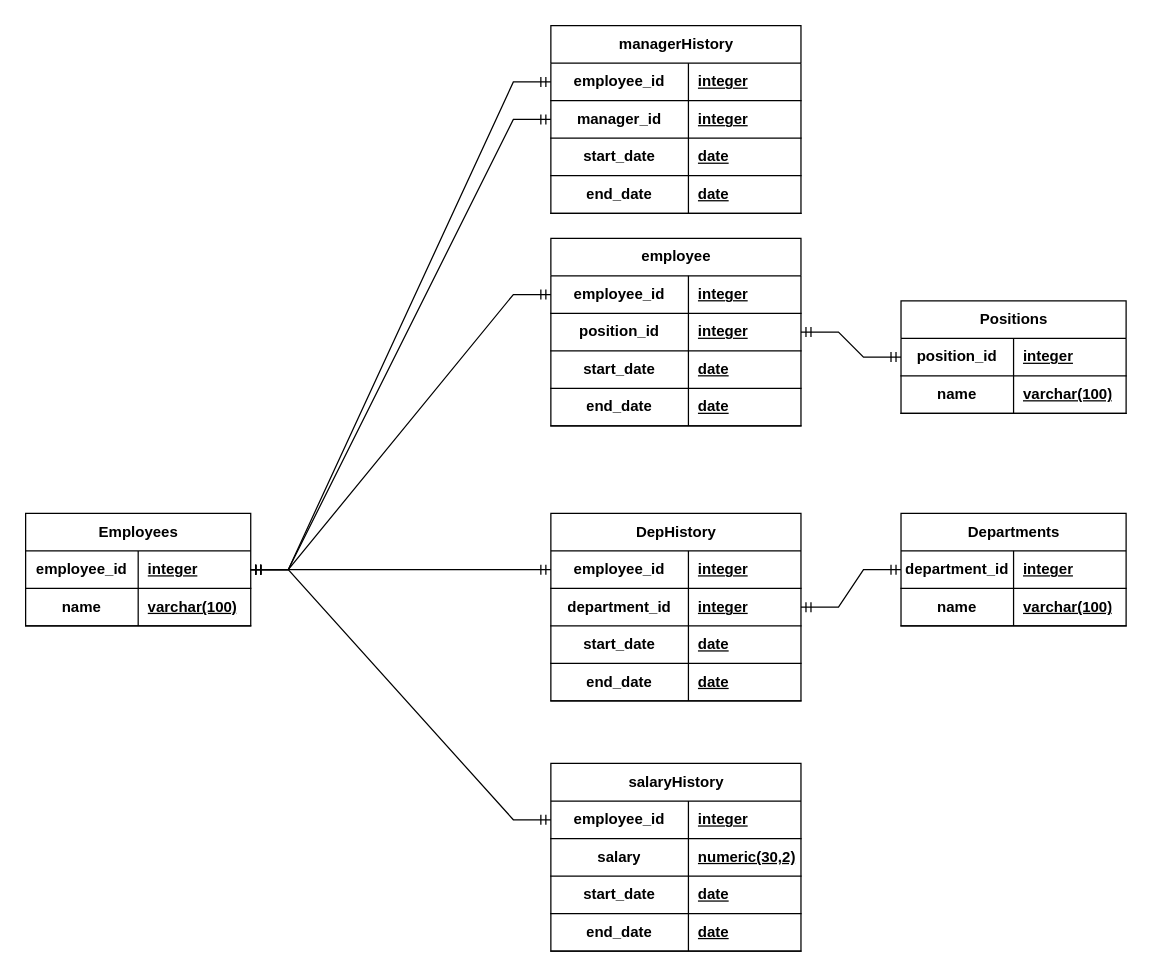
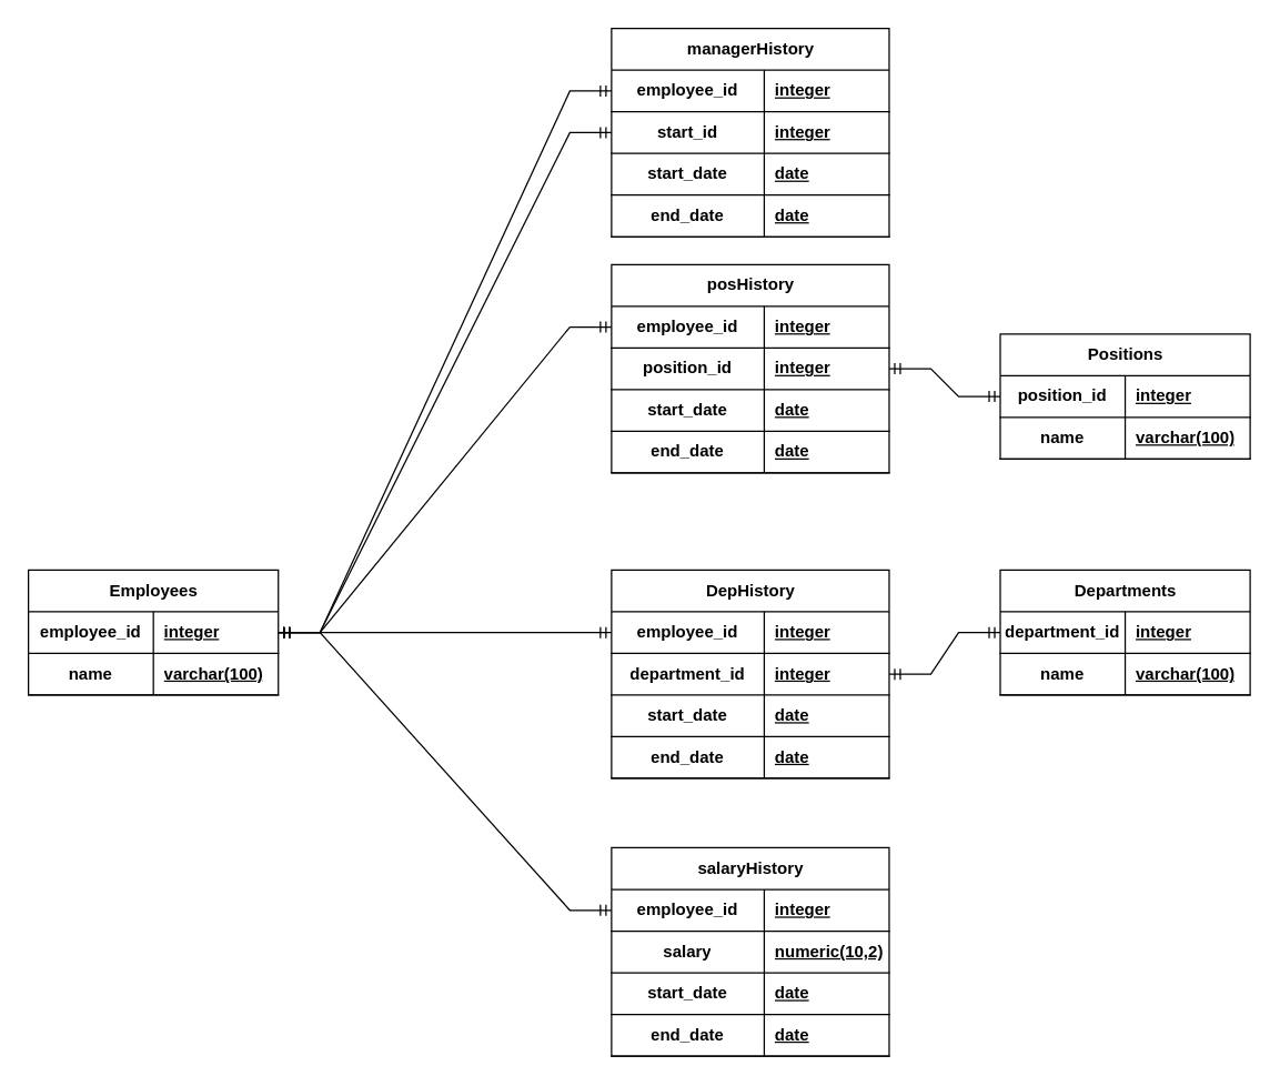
- <mxCell id="72" value="manager_id" style="shape=partialRectangle;connectable=0;fillColor=none;top=0;left=0;bottom=0;right=0;fontStyle=1;overflow=hidden;whiteSpace=wrap;html=1;" vertex="1" parent="71"><mxGeometry width="110" height="30" as="geometry"><mxRectangle width="110" height="30" as="alternateBounds" /></mxGeometry></mxCell>
+ <mxCell id="72" value="start_id" style="shape=partialRectangle;connectable=0;fillColor=none;top=0;left=0;bottom=0;right=0;fontStyle=1;overflow=hidden;whiteSpace=wrap;html=1;" vertex="1" parent="71"><mxGeometry width="110" height="30" as="geometry"><mxRectangle width="110" height="30" as="alternateBounds" /></mxGeometry></mxCell>
- <mxCell id="38" value="employee" style="shape=table;startSize=30;container=1;collapsible=1;childLayout=tableLayout;fixedRows=1;rowLines=0;fontStyle=1;align=center;resizeLast=1;html=1;" vertex="1" parent="1"><mxGeometry x="440" y="190" width="200" height="150" as="geometry" /></mxCell>
+ <mxCell id="38" value="posHistory" style="shape=table;startSize=30;container=1;collapsible=1;childLayout=tableLayout;fixedRows=1;rowLines=0;fontStyle=1;align=center;resizeLast=1;html=1;" vertex="1" parent="1"><mxGeometry x="440" y="190" width="200" height="150" as="geometry" /></mxCell>
- <mxCell id="59" value="numeric(30,2)" style="shape=partialRectangle;connectable=0;fillColor=none;top=0;left=0;bottom=0;right=0;align=left;spacingLeft=6;fontStyle=5;overflow=hidden;whiteSpace=wrap;html=1;" vertex="1" parent="57"><mxGeometry x="110" width="90" height="30" as="geometry"><mxRectangle width="90" height="30" as="alternateBounds" /></mxGeometry></mxCell>
+ <mxCell id="59" value="numeric(10,2)" style="shape=partialRectangle;connectable=0;fillColor=none;top=0;left=0;bottom=0;right=0;align=left;spacingLeft=6;fontStyle=5;overflow=hidden;whiteSpace=wrap;html=1;" vertex="1" parent="57"><mxGeometry x="110" width="90" height="30" as="geometry"><mxRectangle width="90" height="30" as="alternateBounds" /></mxGeometry></mxCell>
